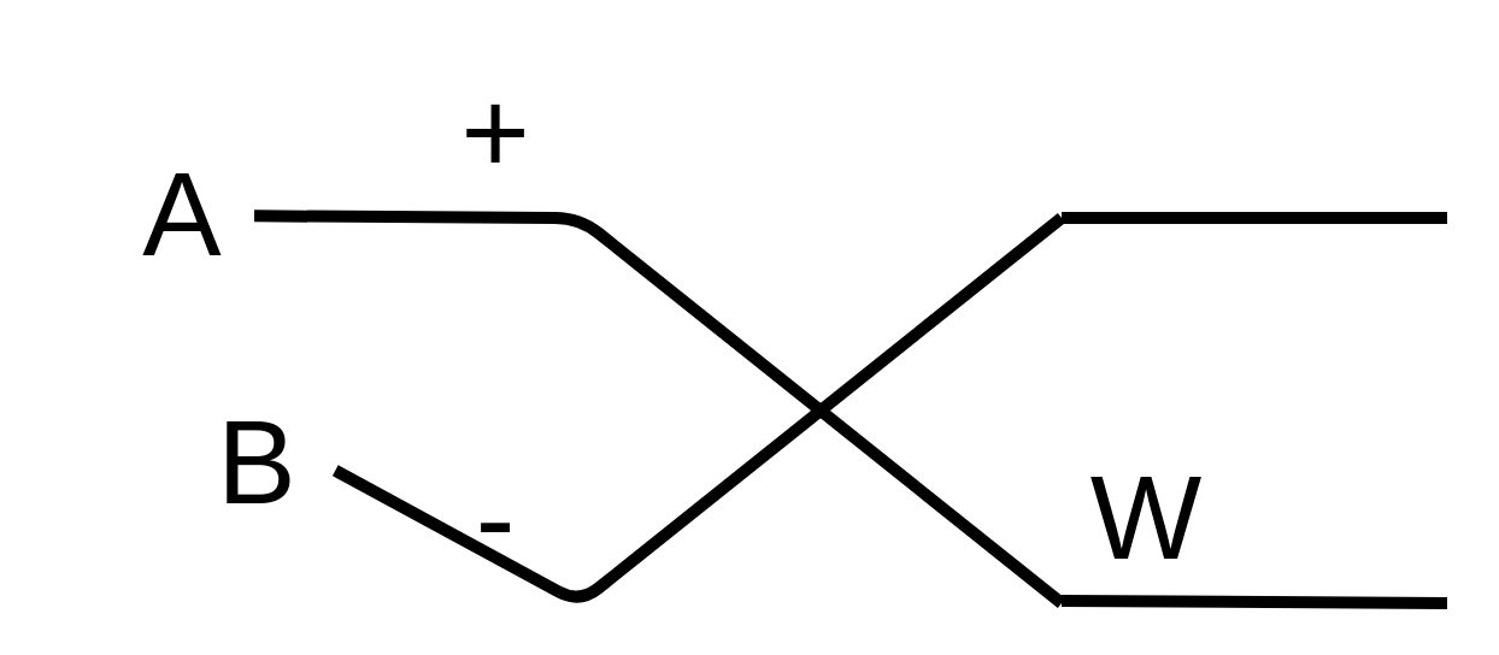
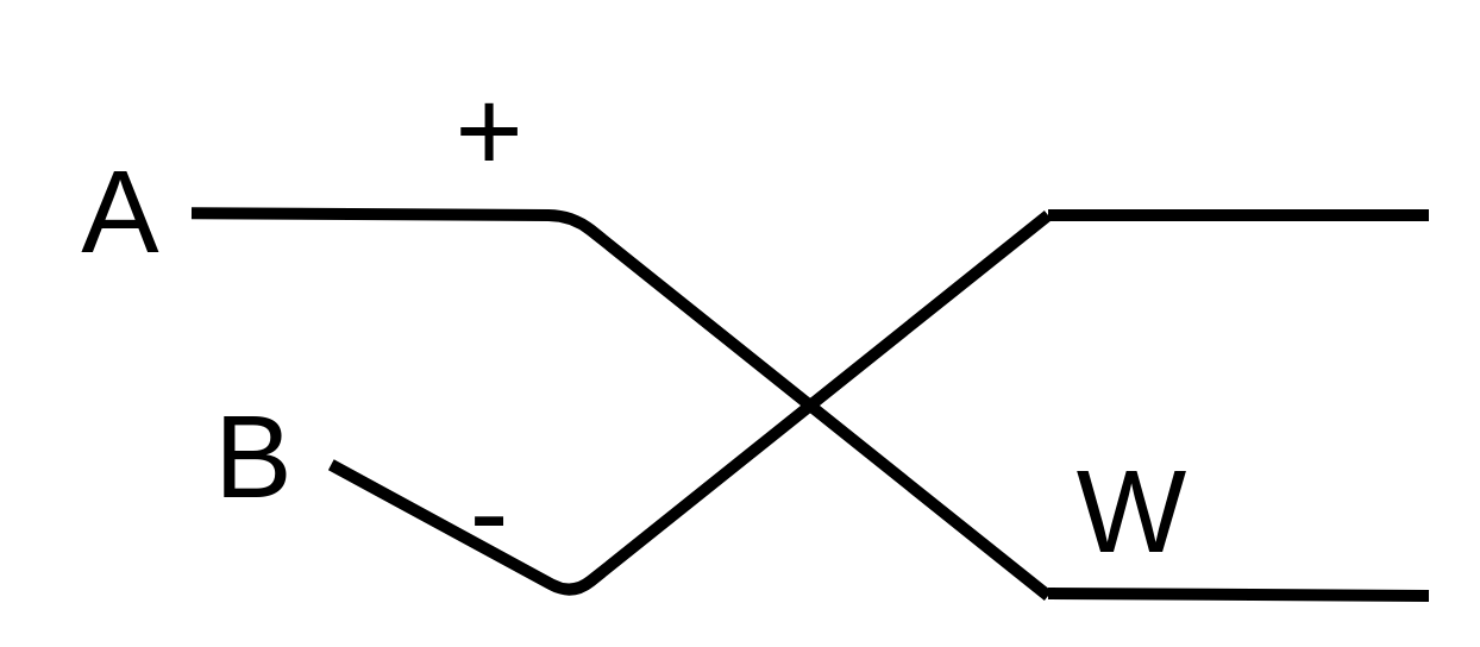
- <mxCell id="7" value="A" style="text;html=1;align=center;verticalAlign=middle;resizable=0;points=[];autosize=1;strokeColor=none;fillColor=none;strokeWidth=5;fontSize=49;" vertex="1" parent="1"><mxGeometry x="45" y="54" width="60" height="70" as="geometry" /></mxCell>
+ <mxCell id="7" value="A" style="text;html=1;align=center;verticalAlign=middle;resizable=0;points=[];autosize=1;strokeColor=none;fillColor=none;strokeWidth=5;fontSize=49;" vertex="1" parent="1"><mxGeometry x="20" y="54" width="60" height="70" as="geometry" /></mxCell>
